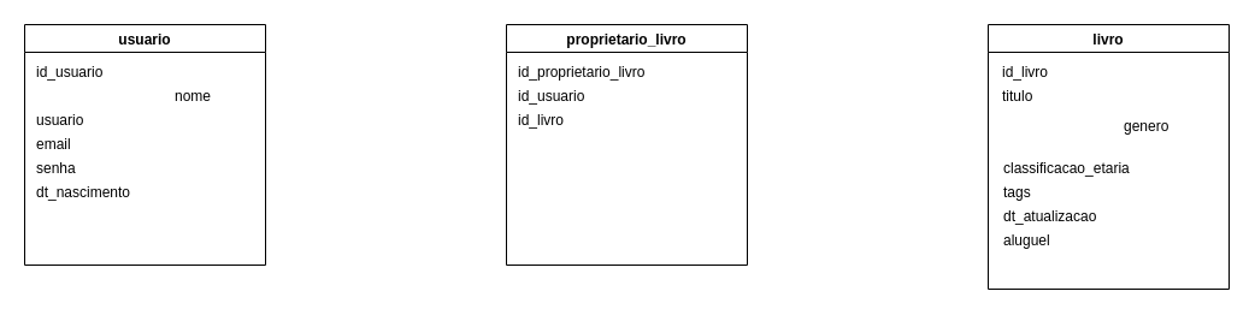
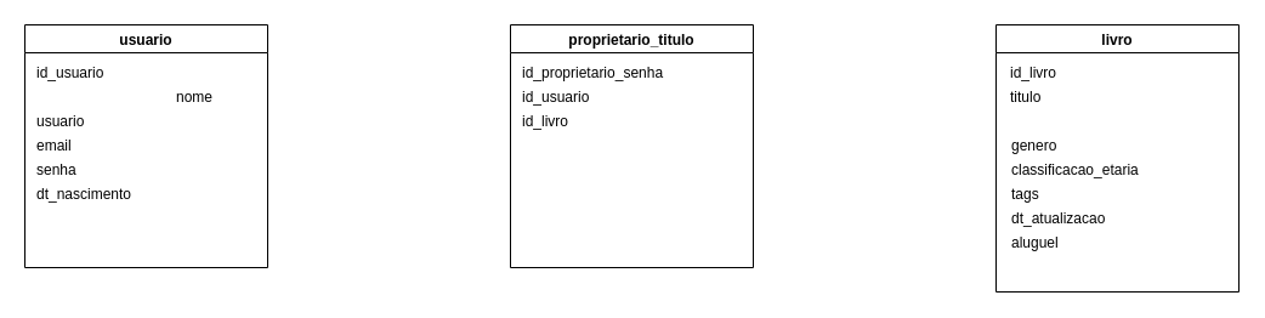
- <mxCell id="17" value="proprietario_livro" style="swimlane;" vertex="1" parent="1"><mxGeometry x="420" y="20" width="200" height="200" as="geometry" /></mxCell>
+ <mxCell id="17" value="proprietario_titulo" style="swimlane;" vertex="1" parent="1"><mxGeometry x="420" y="20" width="200" height="200" as="geometry" /></mxCell>
- <mxCell id="18" value="id_proprietario_livro" style="text;html=1;align=left;verticalAlign=middle;resizable=0;points=[];autosize=1;strokeColor=none;fillColor=none;" vertex="1" parent="17"><mxGeometry x="8" y="30" width="120" height="20" as="geometry" /></mxCell>
+ <mxCell id="18" value="id_proprietario_senha" style="text;html=1;align=left;verticalAlign=middle;resizable=0;points=[];autosize=1;strokeColor=none;fillColor=none;" vertex="1" parent="17"><mxGeometry x="8" y="30" width="120" height="20" as="geometry" /></mxCell>
- <mxCell id="12" value="genero" style="text;html=1;align=left;verticalAlign=middle;resizable=0;points=[];autosize=1;strokeColor=none;fillColor=none;" vertex="1" parent="9"><mxGeometry x="111" y="75" width="50" height="20" as="geometry" /></mxCell>
+ <mxCell id="12" value="genero" style="text;html=1;align=left;verticalAlign=middle;resizable=0;points=[];autosize=1;strokeColor=none;fillColor=none;" vertex="1" parent="9"><mxGeometry x="11" y="90" width="50" height="20" as="geometry" /></mxCell>
